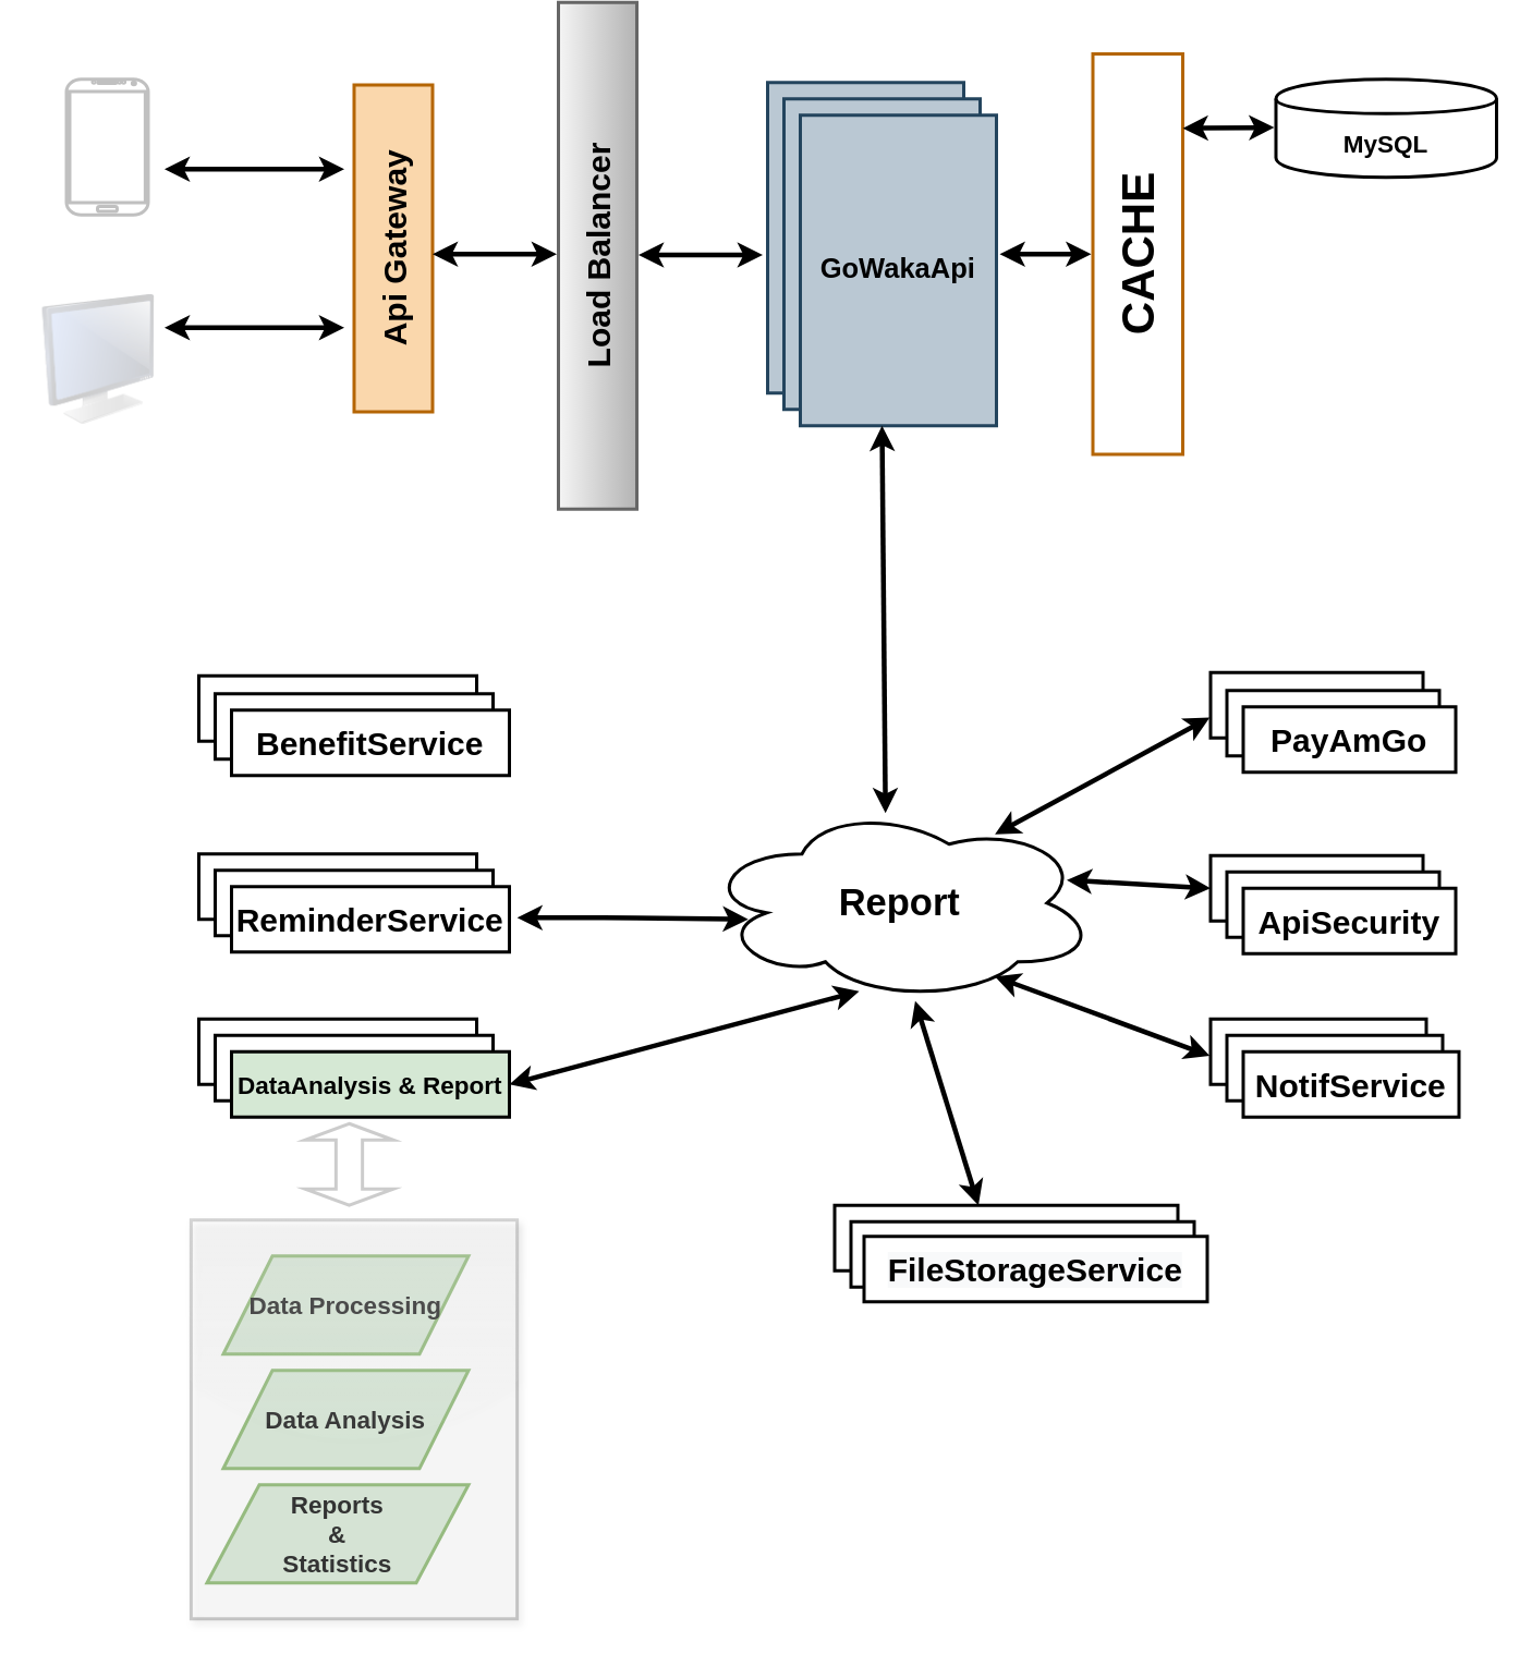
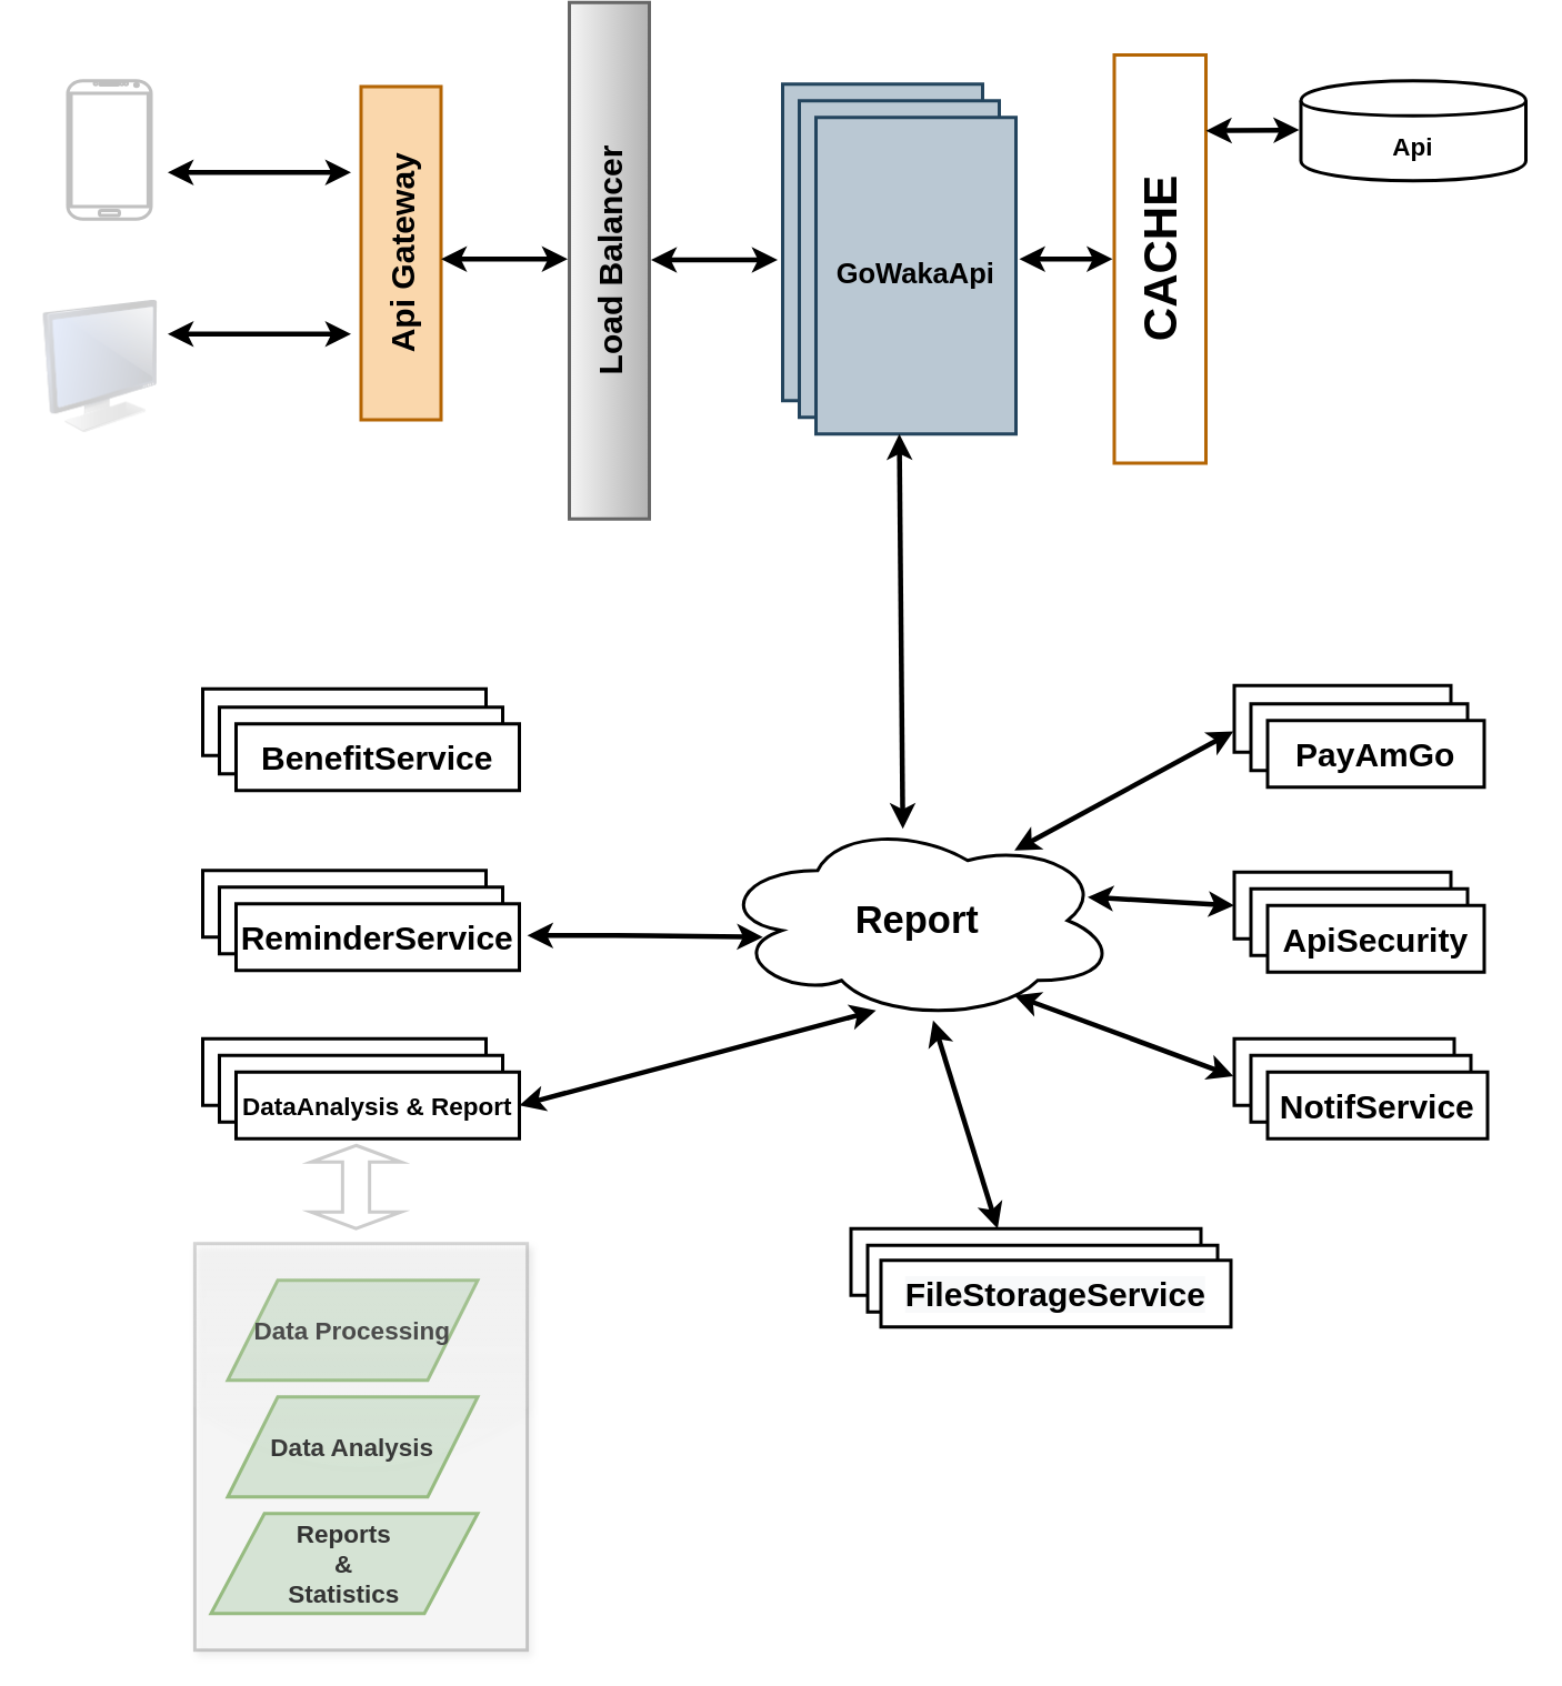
- <mxCell id="8" value="&lt;b&gt;&lt;font style=&quot;font-size: 15px&quot;&gt;MySQL&lt;/font&gt;&lt;/b&gt;" style="shape=cylinder;whiteSpace=wrap;html=1;boundedLbl=1;backgroundOutline=1;strokeWidth=2;" parent="1" vertex="1"><mxGeometry x="780" y="20" width="135" height="60" as="geometry" /></mxCell>
+ <mxCell id="8" value="&lt;b&gt;&lt;font style=&quot;font-size: 15px&quot;&gt;Api&lt;/font&gt;&lt;/b&gt;" style="shape=cylinder;whiteSpace=wrap;html=1;boundedLbl=1;backgroundOutline=1;strokeWidth=2;" parent="1" vertex="1"><mxGeometry x="780" y="20" width="135" height="60" as="geometry" /></mxCell>
- <mxCell id="26" value="&lt;font style=&quot;font-size: 15px&quot;&gt;&lt;b&gt;DataAnalysis &amp;amp; Report&lt;/b&gt;&lt;/font&gt;" style="rounded=0;whiteSpace=wrap;html=1;strokeWidth=2;fillColor=#d5e8d4;" parent="1" vertex="1"><mxGeometry x="141" y="615" width="170" height="40" as="geometry" /></mxCell>
+ <mxCell id="26" value="&lt;font style=&quot;font-size: 15px&quot;&gt;&lt;b&gt;DataAnalysis &amp;amp; Report&lt;/b&gt;&lt;/font&gt;" style="rounded=0;whiteSpace=wrap;html=1;strokeWidth=2;" parent="1" vertex="1"><mxGeometry x="141" y="615" width="170" height="40" as="geometry" /></mxCell>
